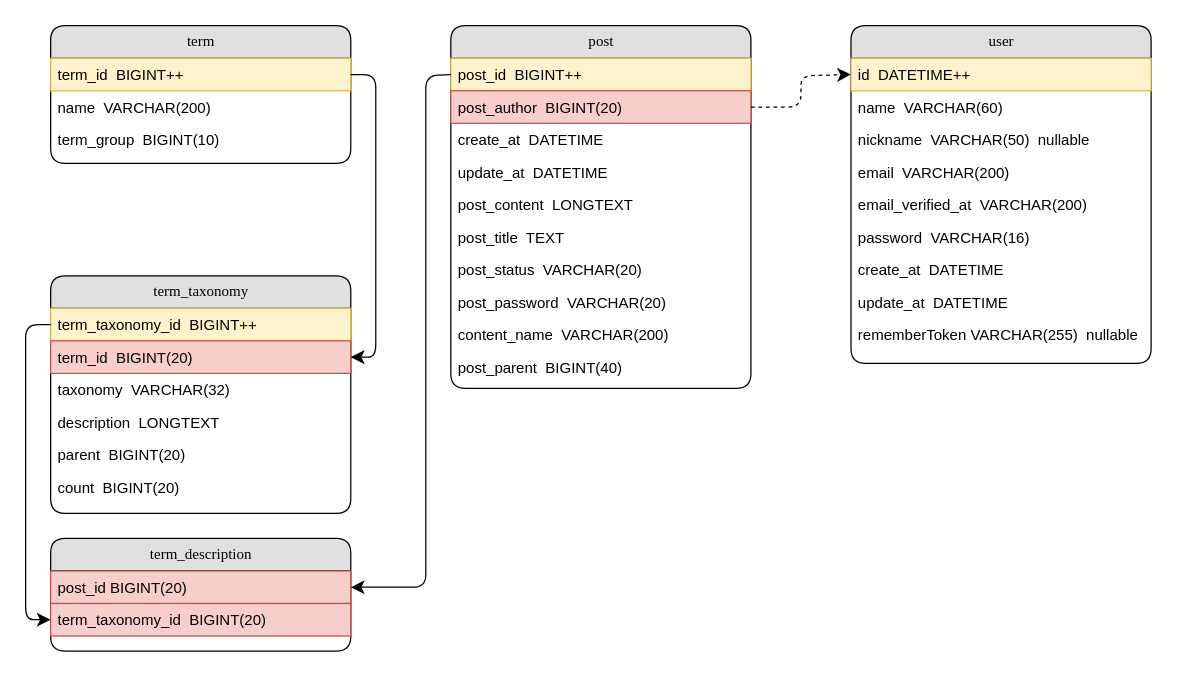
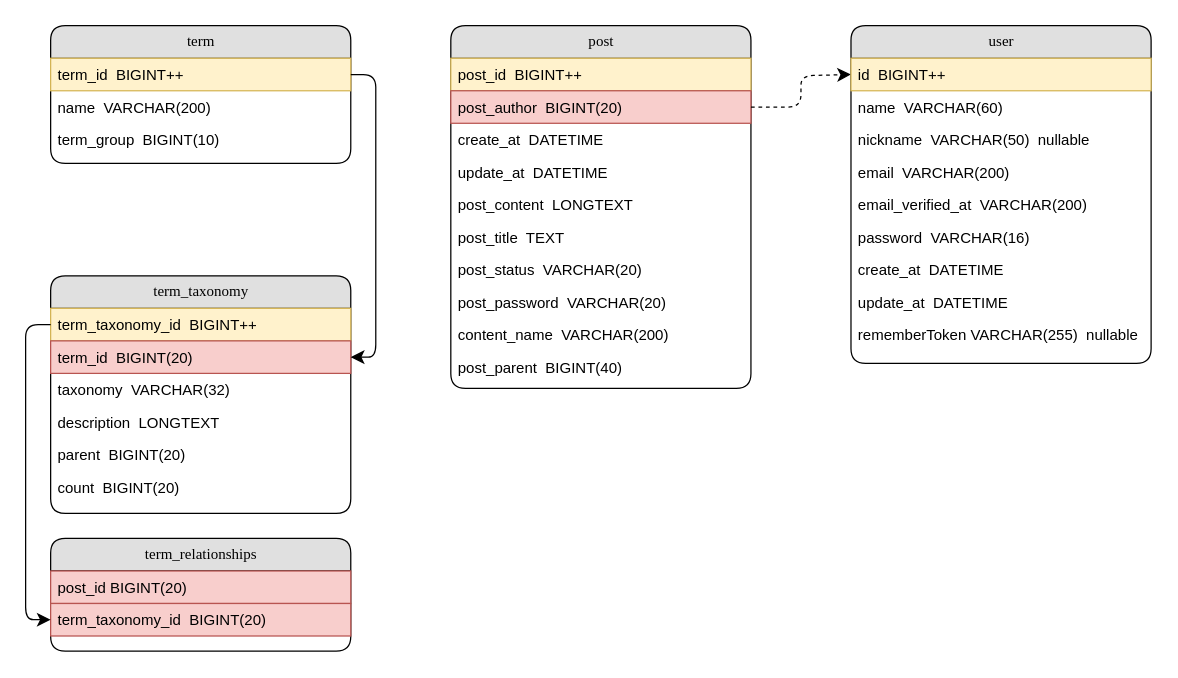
- <mxCell id="30" value="id&amp;nbsp; DATETIME++" style="text;html=1;strokeColor=#d6b656;fillColor=#fff2cc;spacingLeft=4;spacingRight=4;whiteSpace=wrap;overflow=hidden;rotatable=0;points=[[0,0.5],[1,0.5]];portConstraint=eastwest;" parent="29" vertex="1"><mxGeometry y="26" width="240" height="26" as="geometry" /></mxCell>
+ <mxCell id="30" value="id&amp;nbsp; BIGINT++" style="text;html=1;strokeColor=#d6b656;fillColor=#fff2cc;spacingLeft=4;spacingRight=4;whiteSpace=wrap;overflow=hidden;rotatable=0;points=[[0,0.5],[1,0.5]];portConstraint=eastwest;" parent="29" vertex="1"><mxGeometry y="26" width="240" height="26" as="geometry" /></mxCell>
- <mxCell id="40" style="edgeStyle=orthogonalEdgeStyle;html=1;labelBackgroundColor=none;startFill=0;startSize=8;endFill=1;endSize=8;fontFamily=Verdana;fontSize=12;exitX=0;exitY=0.5;exitDx=0;exitDy=0;entryX=1;entryY=0.5;entryDx=0;entryDy=0;" parent="1" source="17" target="14" edge="1"><mxGeometry relative="1" as="geometry"><mxPoint x="320" y="60" as="sourcePoint" /><mxPoint x="320" y="286" as="targetPoint" /><Array as="points"><mxPoint x="360" y="60" /><mxPoint x="340" y="60" /><mxPoint x="340" y="469" /></Array></mxGeometry></mxCell>
- <mxCell id="13" value="term_description" style="swimlane;html=1;fontStyle=0;childLayout=stackLayout;horizontal=1;startSize=26;fillColor=#e0e0e0;horizontalStack=0;resizeParent=1;resizeLast=0;collapsible=1;marginBottom=0;swimlaneFillColor=#ffffff;align=center;rounded=1;shadow=0;comic=0;labelBackgroundColor=none;strokeWidth=1;fontFamily=Verdana;fontSize=12" parent="1" vertex="1"><mxGeometry x="40" y="430" width="240" height="90" as="geometry" /></mxCell>
+ <mxCell id="13" value="term_relationships" style="swimlane;html=1;fontStyle=0;childLayout=stackLayout;horizontal=1;startSize=26;fillColor=#e0e0e0;horizontalStack=0;resizeParent=1;resizeLast=0;collapsible=1;marginBottom=0;swimlaneFillColor=#ffffff;align=center;rounded=1;shadow=0;comic=0;labelBackgroundColor=none;strokeWidth=1;fontFamily=Verdana;fontSize=12" parent="1" vertex="1"><mxGeometry x="40" y="430" width="240" height="90" as="geometry" /></mxCell>
